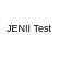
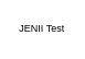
- <mxCell id="2" value="JENII Test" style="text;html=1;strokeColor=none;fillColor=none;align=center;verticalAlign=middle;whiteSpace=wrap;rounded=0;" parent="1" vertex="1"><mxGeometry x="5" y="20" width="60" height="30" as="geometry" /></mxCell>
+ <mxCell id="2" value="JENII Test" style="text;html=1;strokeColor=none;fillColor=none;align=center;verticalAlign=middle;whiteSpace=wrap;rounded=0;" parent="1" vertex="1"><mxGeometry x="20" y="20" width="60" height="30" as="geometry" /></mxCell>
